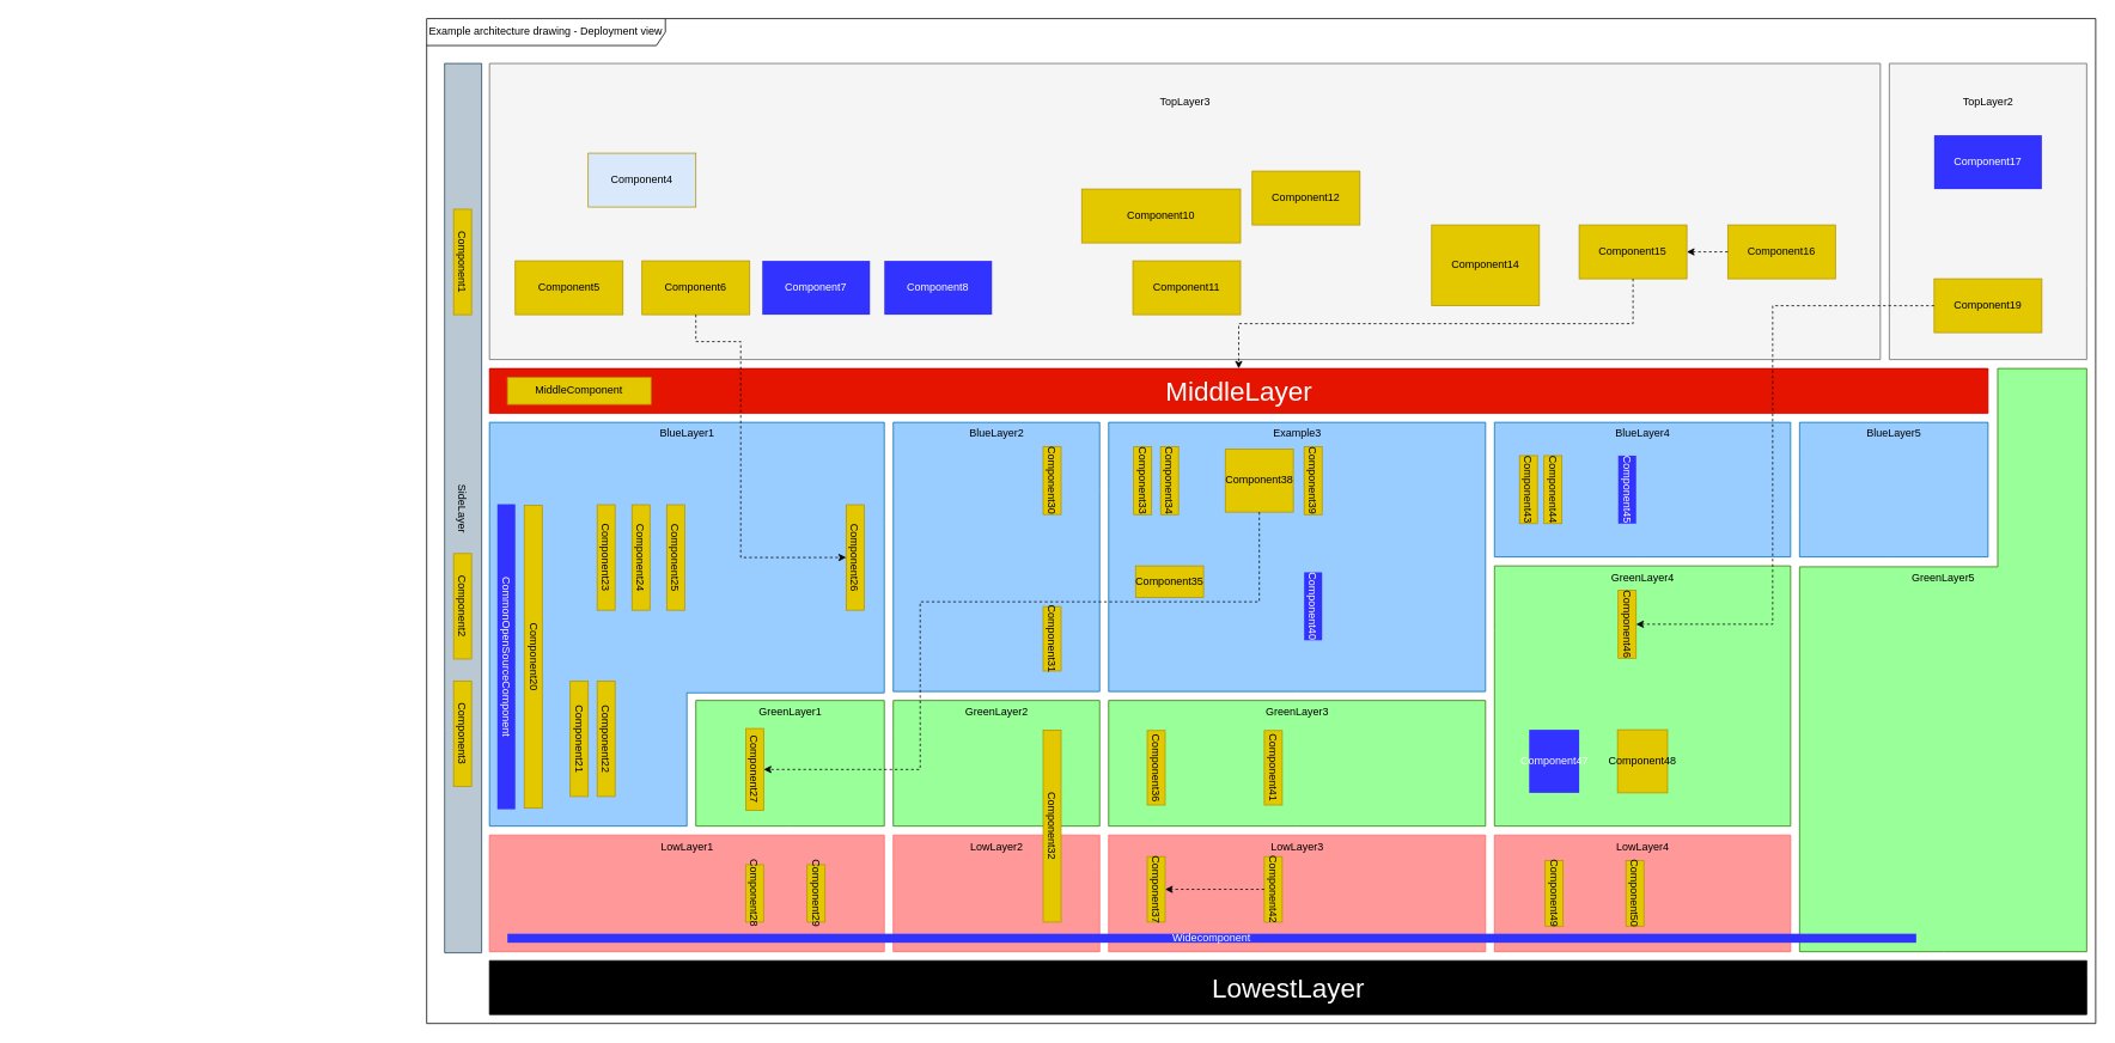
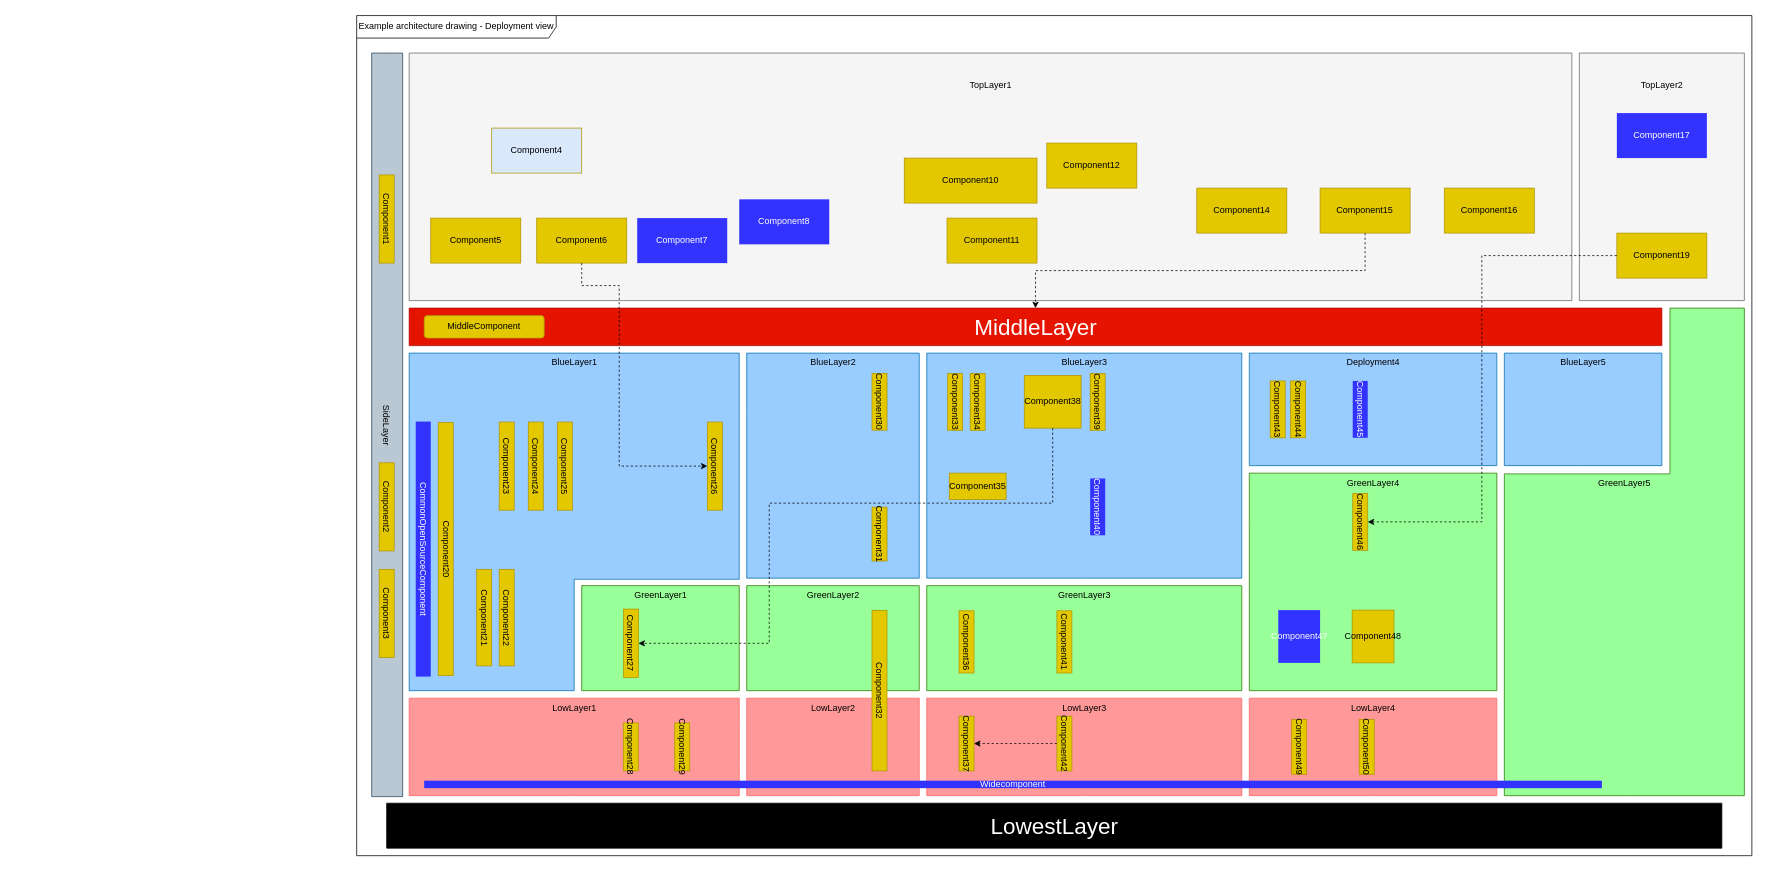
- <mxCell id="3" value="TopLayer3" style="verticalLabelPosition=top;verticalAlign=bottom;html=1;shape=mxgraph.basic.polygon;polyCoords=[[0,0],[1,0],[1,0.25],[1,0.75],[1,1],[0,1],[0,0.75],[0,0.25]];polyline=0;fontColor=#000000;fillColor=#f5f5f5;strokeColor=#666666;labelPosition=center;align=center;spacingTop=0;spacing=-50;" parent="1" vertex="1"><mxGeometry x="545" y="70" width="1550" height="330" as="geometry" /></mxCell>
+ <mxCell id="3" value="TopLayer1" style="verticalLabelPosition=top;verticalAlign=bottom;html=1;shape=mxgraph.basic.polygon;polyCoords=[[0,0],[1,0],[1,0.25],[1,0.75],[1,1],[0,1],[0,0.75],[0,0.25]];polyline=0;fontColor=#000000;fillColor=#f5f5f5;strokeColor=#666666;labelPosition=center;align=center;spacingTop=0;spacing=-50;" parent="1" vertex="1"><mxGeometry x="545" y="70" width="1550" height="330" as="geometry" /></mxCell>
- <mxCell id="73" style="edgeStyle=orthogonalEdgeStyle;rounded=0;orthogonalLoop=1;jettySize=auto;html=1;entryX=1;entryY=0.5;entryDx=0;entryDy=0;dashed=1;" parent="1" source="33" target="32" edge="1"><mxGeometry relative="1" as="geometry" /></mxCell>
- <mxCell id="31" value="Component14" style="rounded=0;html=1;fontColor=#000000;fillColor=#e3c800;strokeColor=#B09500;whiteSpace=wrap;" parent="1" vertex="1"><mxGeometry x="1595" y="250" width="120" height="90" as="geometry" /></mxCell>
+ <mxCell id="31" value="Component14" style="rounded=0;html=1;fontColor=#000000;fillColor=#e3c800;strokeColor=#B09500;whiteSpace=wrap;" parent="1" vertex="1"><mxGeometry x="1595" y="250" width="120" height="60" as="geometry" /></mxCell>
- <mxCell id="27" value="Component8" style="rounded=0;html=1;fontColor=#FFFFFF;fillColor=#3333FF;strokeColor=none;whiteSpace=wrap;" parent="1" vertex="1"><mxGeometry x="985" y="290" width="120" height="60" as="geometry" /></mxCell>
+ <mxCell id="27" value="Component8" style="rounded=0;html=1;fontColor=#FFFFFF;fillColor=#3333FF;strokeColor=none;whiteSpace=wrap;" parent="1" vertex="1"><mxGeometry x="985" y="265" width="120" height="60" as="geometry" /></mxCell>
- <mxCell id="36" value="MiddleComponent" style="rounded=0;whiteSpace=wrap;html=1;fontColor=#000000;fillColor=#e3c800;strokeColor=#B09500;" parent="1" vertex="1"><mxGeometry x="565" y="420" width="160" height="30" as="geometry" /></mxCell>
+ <mxCell id="36" value="MiddleComponent" style="whiteSpace=wrap;html=1;fontColor=#000000;fillColor=#e3c800;strokeColor=#B09500;rounded=1;" parent="1" vertex="1"><mxGeometry x="565" y="420" width="160" height="30" as="geometry" /></mxCell>
- <mxCell id="10" value="Example3" style="verticalLabelPosition=top;verticalAlign=bottom;html=1;shape=mxgraph.basic.polygon;polyCoords=[[0,0],[1,0],[1,0.25],[1,0.67],[1,1],[0.5,1],[0,1],[0,0.25]];polyline=0;fillColor=#99CCFF;strokeColor=#006EAF;fontColor=#000000;labelPosition=center;align=center;spacing=-20;labelBackgroundColor=none;" parent="1" vertex="1"><mxGeometry x="1235" y="470" width="420" height="300" as="geometry" /></mxCell>
+ <mxCell id="10" value="BlueLayer3" style="verticalLabelPosition=top;verticalAlign=bottom;html=1;shape=mxgraph.basic.polygon;polyCoords=[[0,0],[1,0],[1,0.25],[1,0.67],[1,1],[0.5,1],[0,1],[0,0.25]];polyline=0;fillColor=#99CCFF;strokeColor=#006EAF;fontColor=#000000;labelPosition=center;align=center;spacing=-20;labelBackgroundColor=none;" parent="1" vertex="1"><mxGeometry x="1235" y="470" width="420" height="300" as="geometry" /></mxCell>
- <mxCell id="11" value="BlueLayer4" style="verticalLabelPosition=top;verticalAlign=bottom;html=1;shape=mxgraph.basic.polygon;polyCoords=[[0,0],[1,0],[1,0.25],[1,0.67],[1,1],[0.5,1],[0,1],[0,0.25]];polyline=0;fillColor=#99CCFF;strokeColor=#006EAF;fontColor=#000000;labelPosition=center;align=center;spacing=-20;labelBackgroundColor=none;" parent="1" vertex="1"><mxGeometry x="1665" y="470" width="330" height="150" as="geometry" /></mxCell>
+ <mxCell id="11" value="Deployment4" style="verticalLabelPosition=top;verticalAlign=bottom;html=1;shape=mxgraph.basic.polygon;polyCoords=[[0,0],[1,0],[1,0.25],[1,0.67],[1,1],[0.5,1],[0,1],[0,0.25]];polyline=0;fillColor=#99CCFF;strokeColor=#006EAF;fontColor=#000000;labelPosition=center;align=center;spacing=-20;labelBackgroundColor=none;" parent="1" vertex="1"><mxGeometry x="1665" y="470" width="330" height="150" as="geometry" /></mxCell>
- <mxCell id="7" value="LowestLayer" style="verticalLabelPosition=middle;verticalAlign=middle;html=1;shape=mxgraph.basic.polygon;polyCoords=[[0,0],[1,0],[1,0.25],[1,0.75],[1,1],[0,1],[0,0.75],[0,0.25]];polyline=0;fontColor=#FFFFFF;fillColor=#000000;strokeColor=#000000;labelPosition=center;align=center;fontSize=30;" parent="1" vertex="1"><mxGeometry x="545" y="1070" width="1780" height="60" as="geometry" /></mxCell>
+ <mxCell id="7" value="LowestLayer" style="verticalLabelPosition=middle;verticalAlign=middle;html=1;shape=mxgraph.basic.polygon;polyCoords=[[0,0],[1,0],[1,0.25],[1,0.75],[1,1],[0,1],[0,0.75],[0,0.25]];polyline=0;fontColor=#FFFFFF;fillColor=#000000;strokeColor=#000000;labelPosition=center;align=center;fontSize=30;" parent="1" vertex="1"><mxGeometry x="515" y="1070" width="1780" height="60" as="geometry" /></mxCell>
